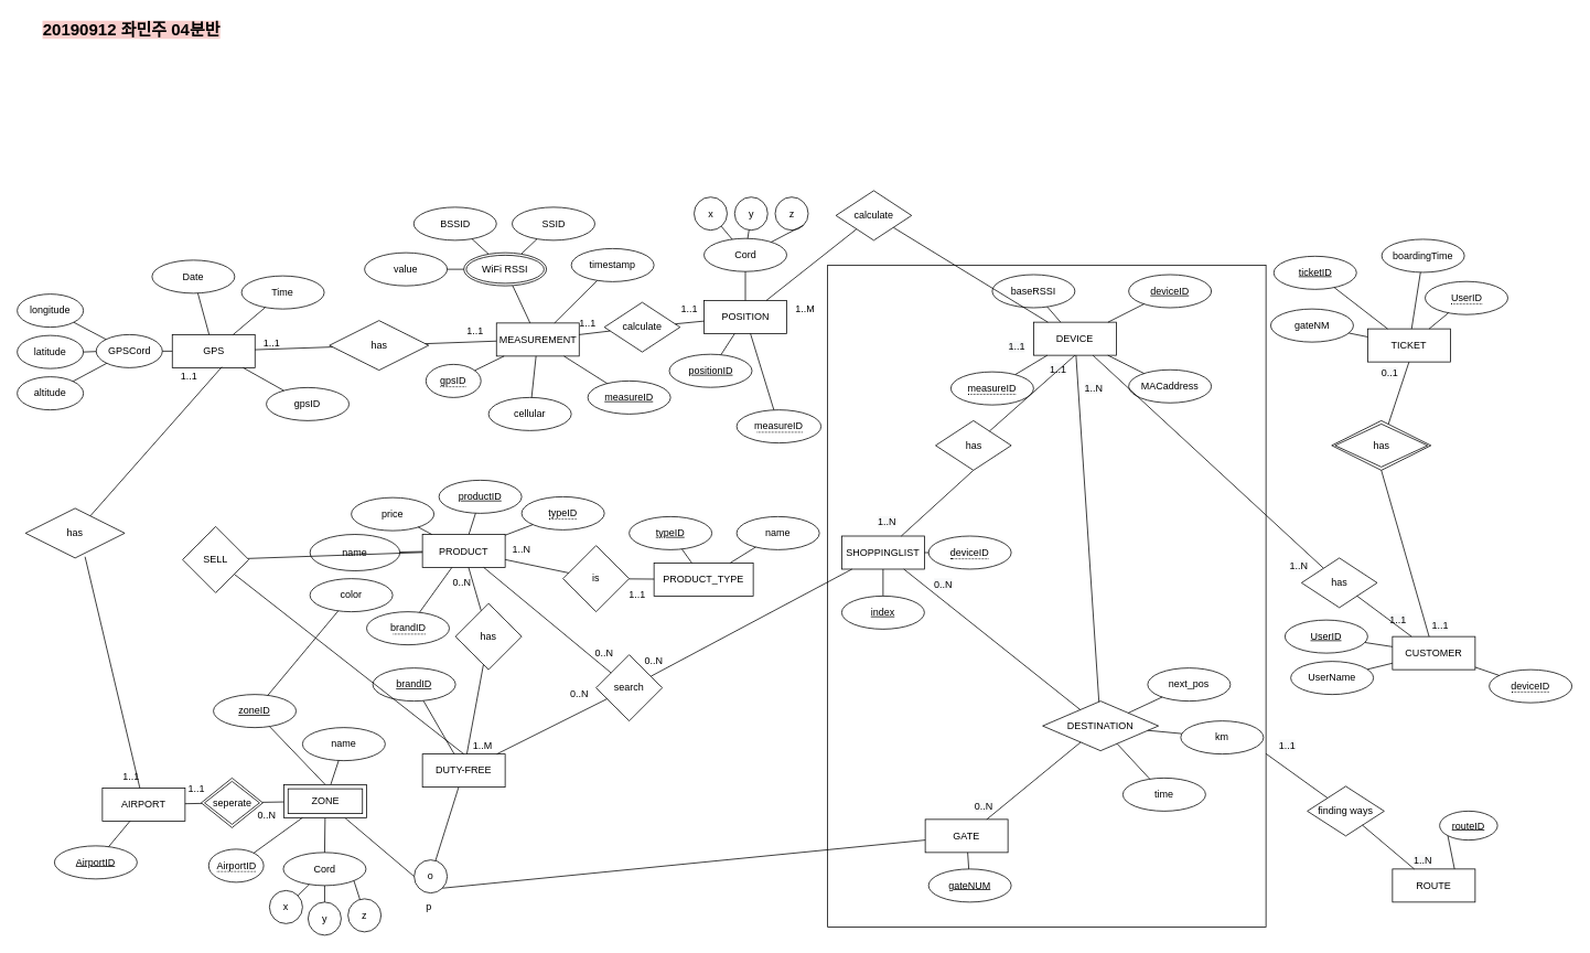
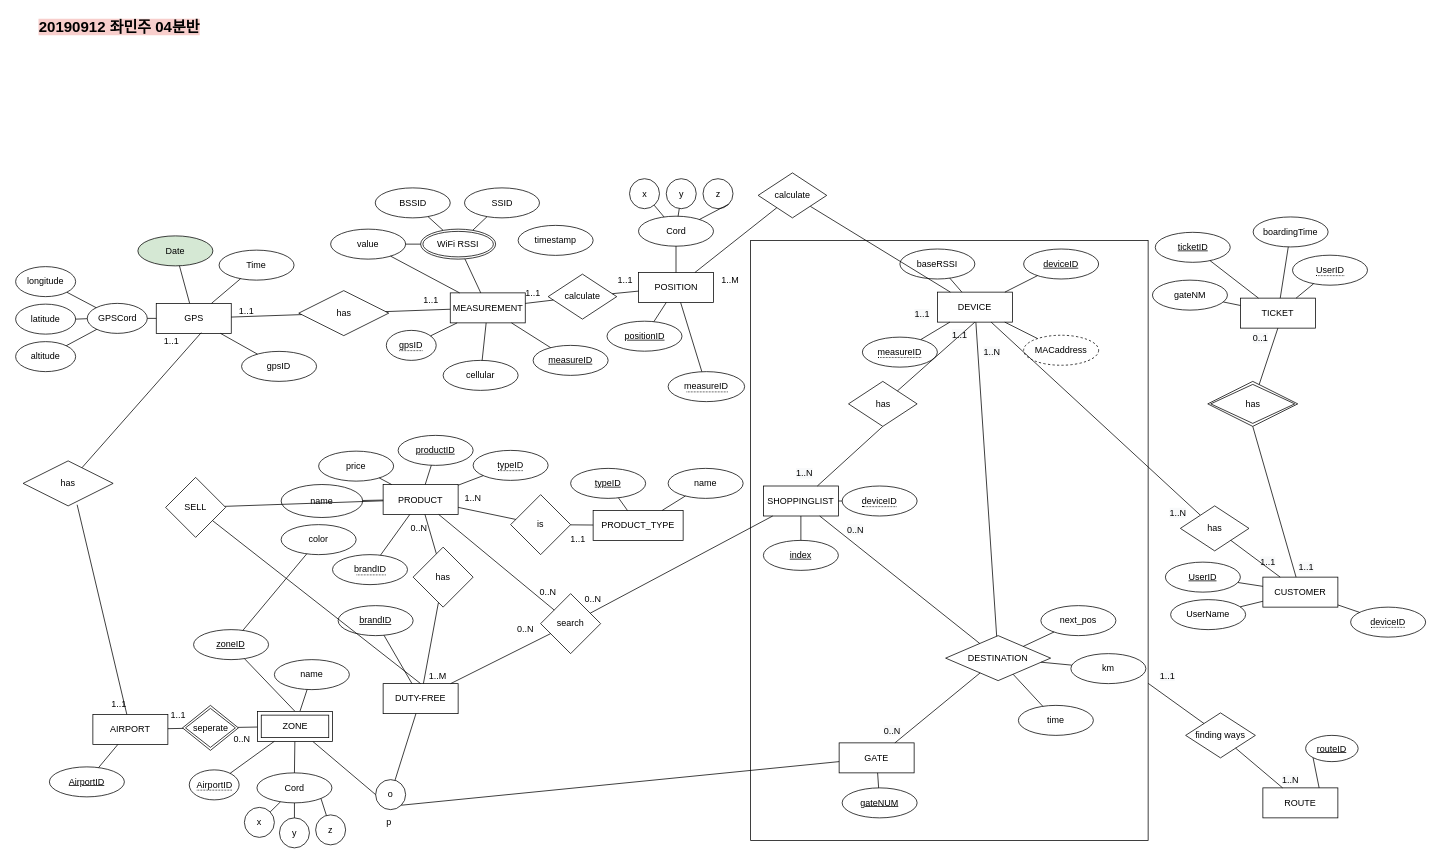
- <mxCell id="79" value="Date" style="ellipse;whiteSpace=wrap;html=1;align=center;" vertex="1" parent="1"><mxGeometry x="183" y="314" width="100" height="40" as="geometry" /></mxCell>
+ <mxCell id="79" value="Date" style="ellipse;whiteSpace=wrap;html=1;align=center;fillColor=#d5e8d4;" vertex="1" parent="1"><mxGeometry x="183" y="314" width="100" height="40" as="geometry" /></mxCell>
- <mxCell id="55" value="" style="endArrow=none;html=1;rounded=0;fontColor=none;" edge="1" parent="37" source="38" target="40"><mxGeometry relative="1" as="geometry"><mxPoint x="220" y="180" as="sourcePoint" /><mxPoint x="380" y="180" as="targetPoint" /></mxGeometry></mxCell>
+ <mxCell id="55" value="" style="endArrow=none;html=1;rounded=0;fontColor=none;" edge="1" parent="37" source="38" target="43"><mxGeometry relative="1" as="geometry"><mxPoint x="220" y="180" as="sourcePoint" /><mxPoint x="380" y="180" as="targetPoint" /></mxGeometry></mxCell>
- <mxCell id="9" value="MACaddress" style="ellipse;whiteSpace=wrap;html=1;align=center;" vertex="1" parent="6"><mxGeometry x="225" y="115" width="100" height="40" as="geometry" /></mxCell>
+ <mxCell id="9" value="MACaddress" style="ellipse;whiteSpace=wrap;html=1;align=center;dashed=1;" vertex="1" parent="6"><mxGeometry x="225" y="115" width="100" height="40" as="geometry" /></mxCell>
